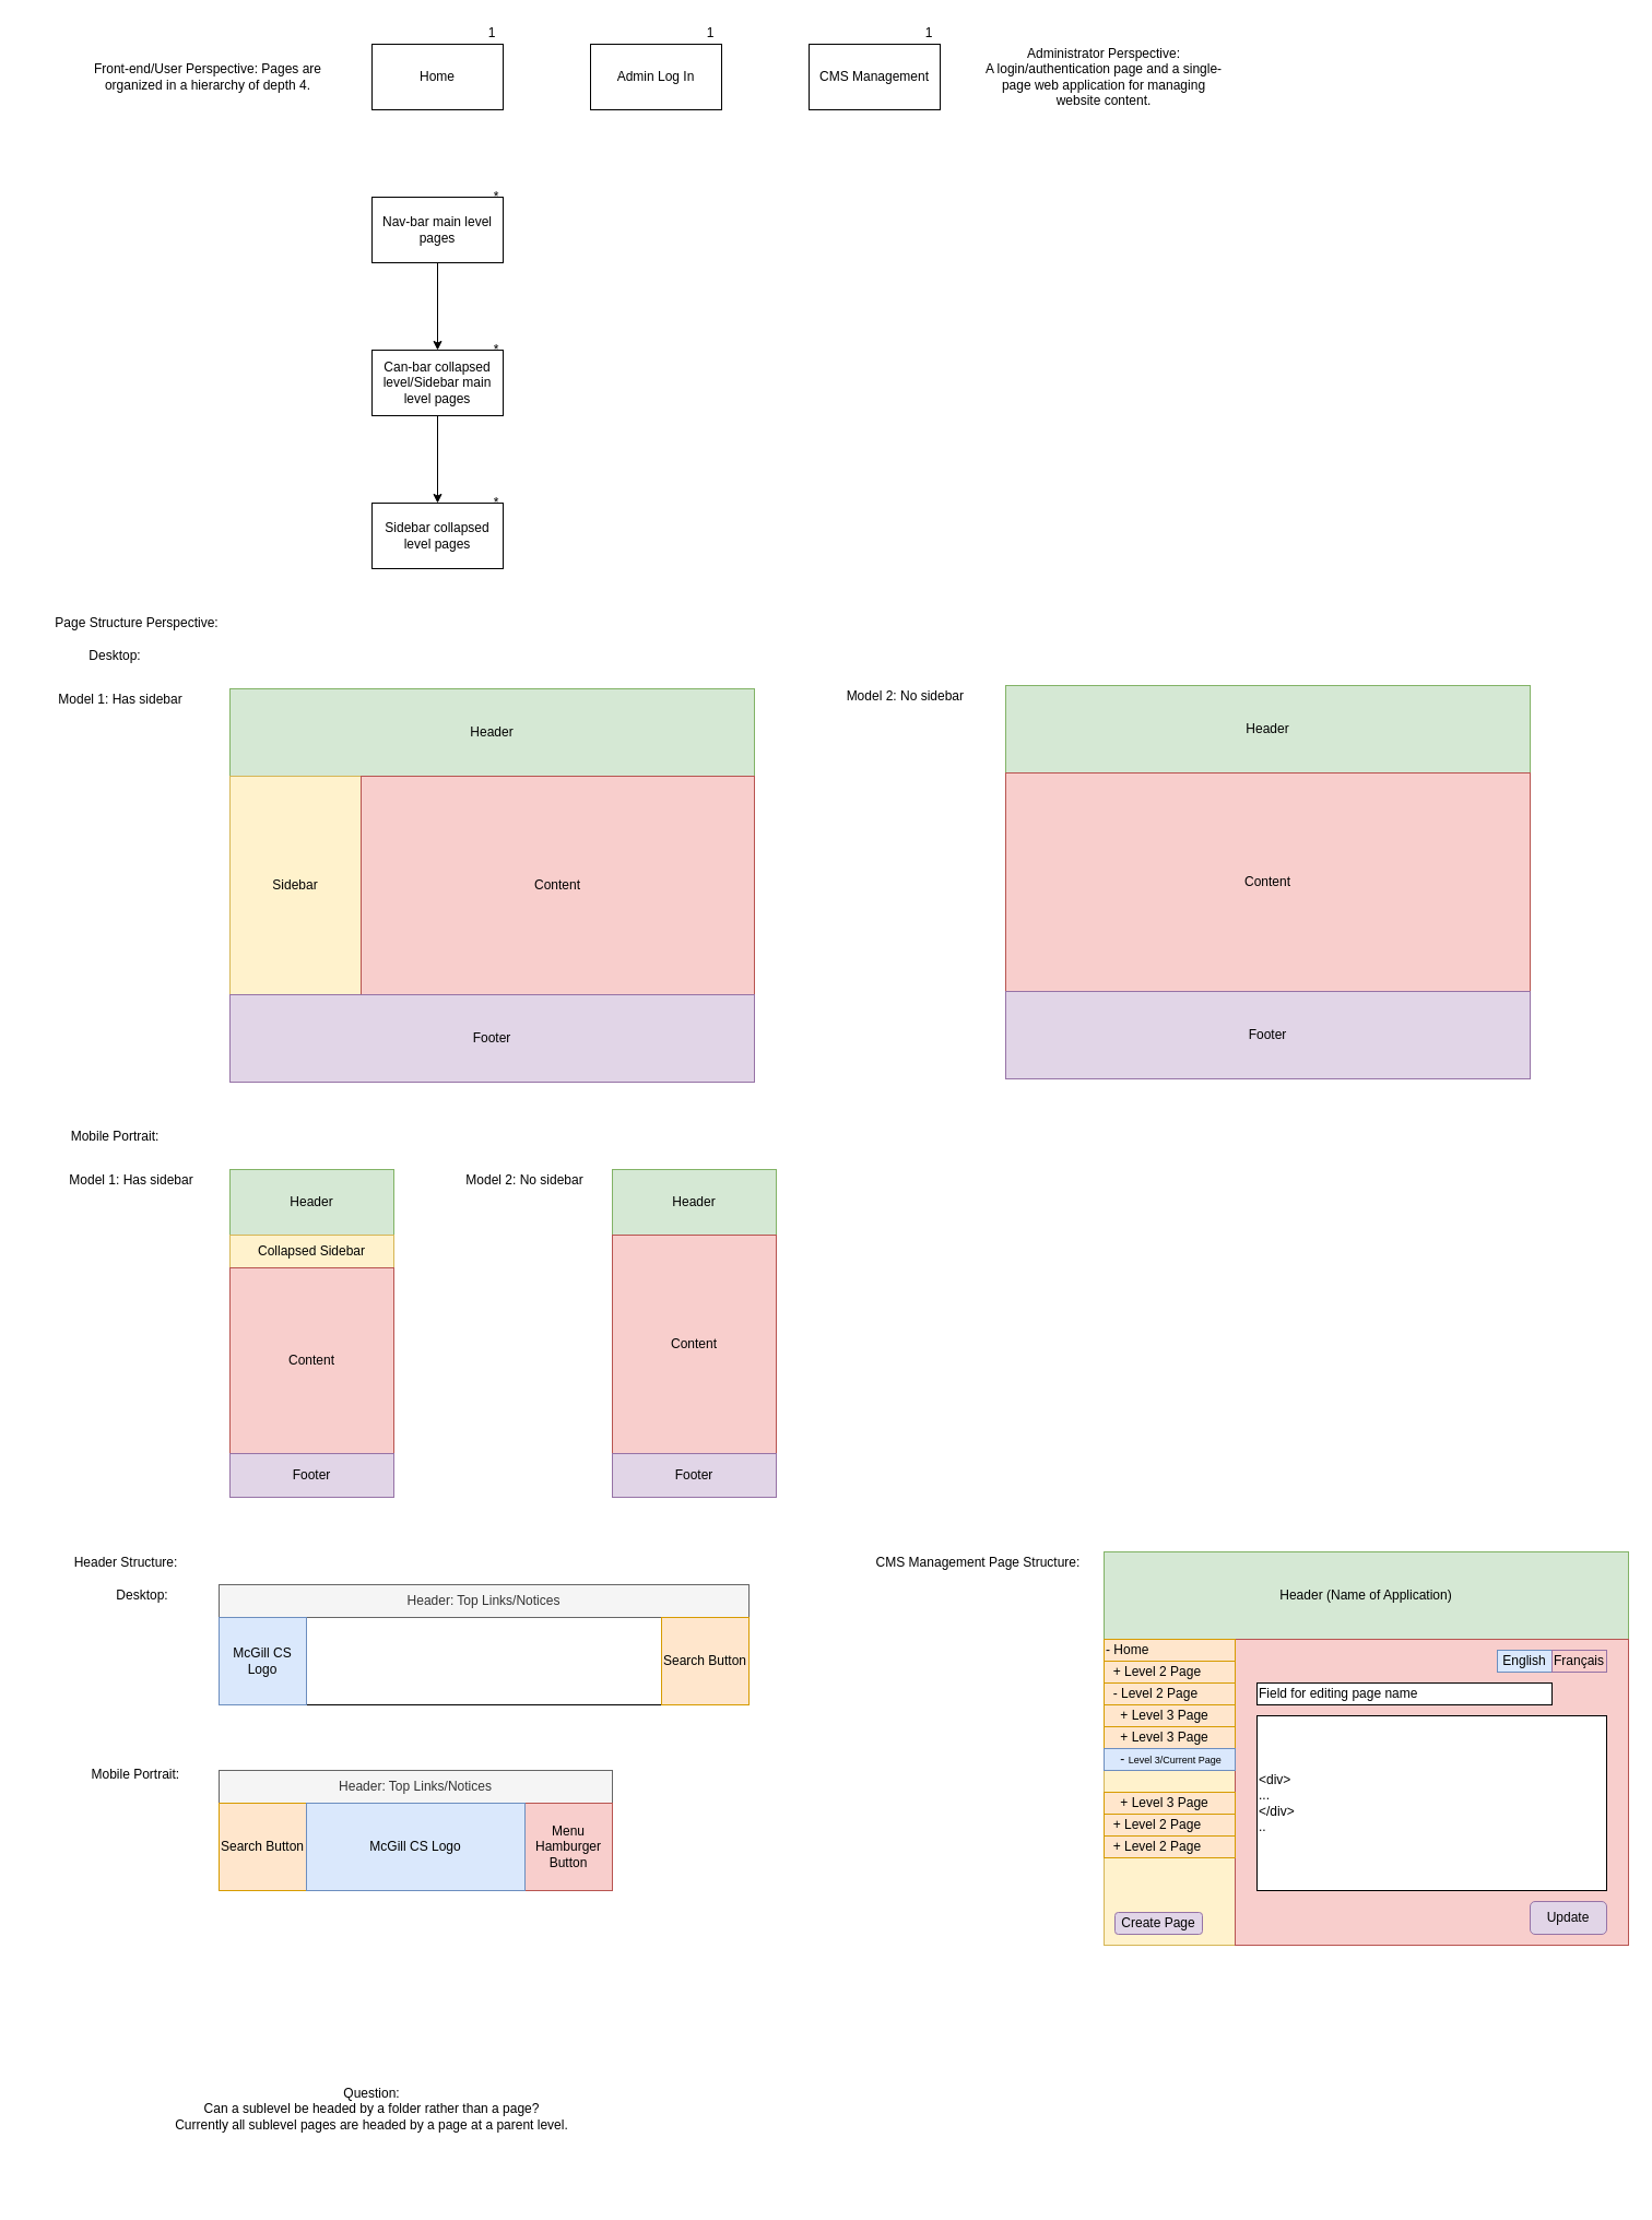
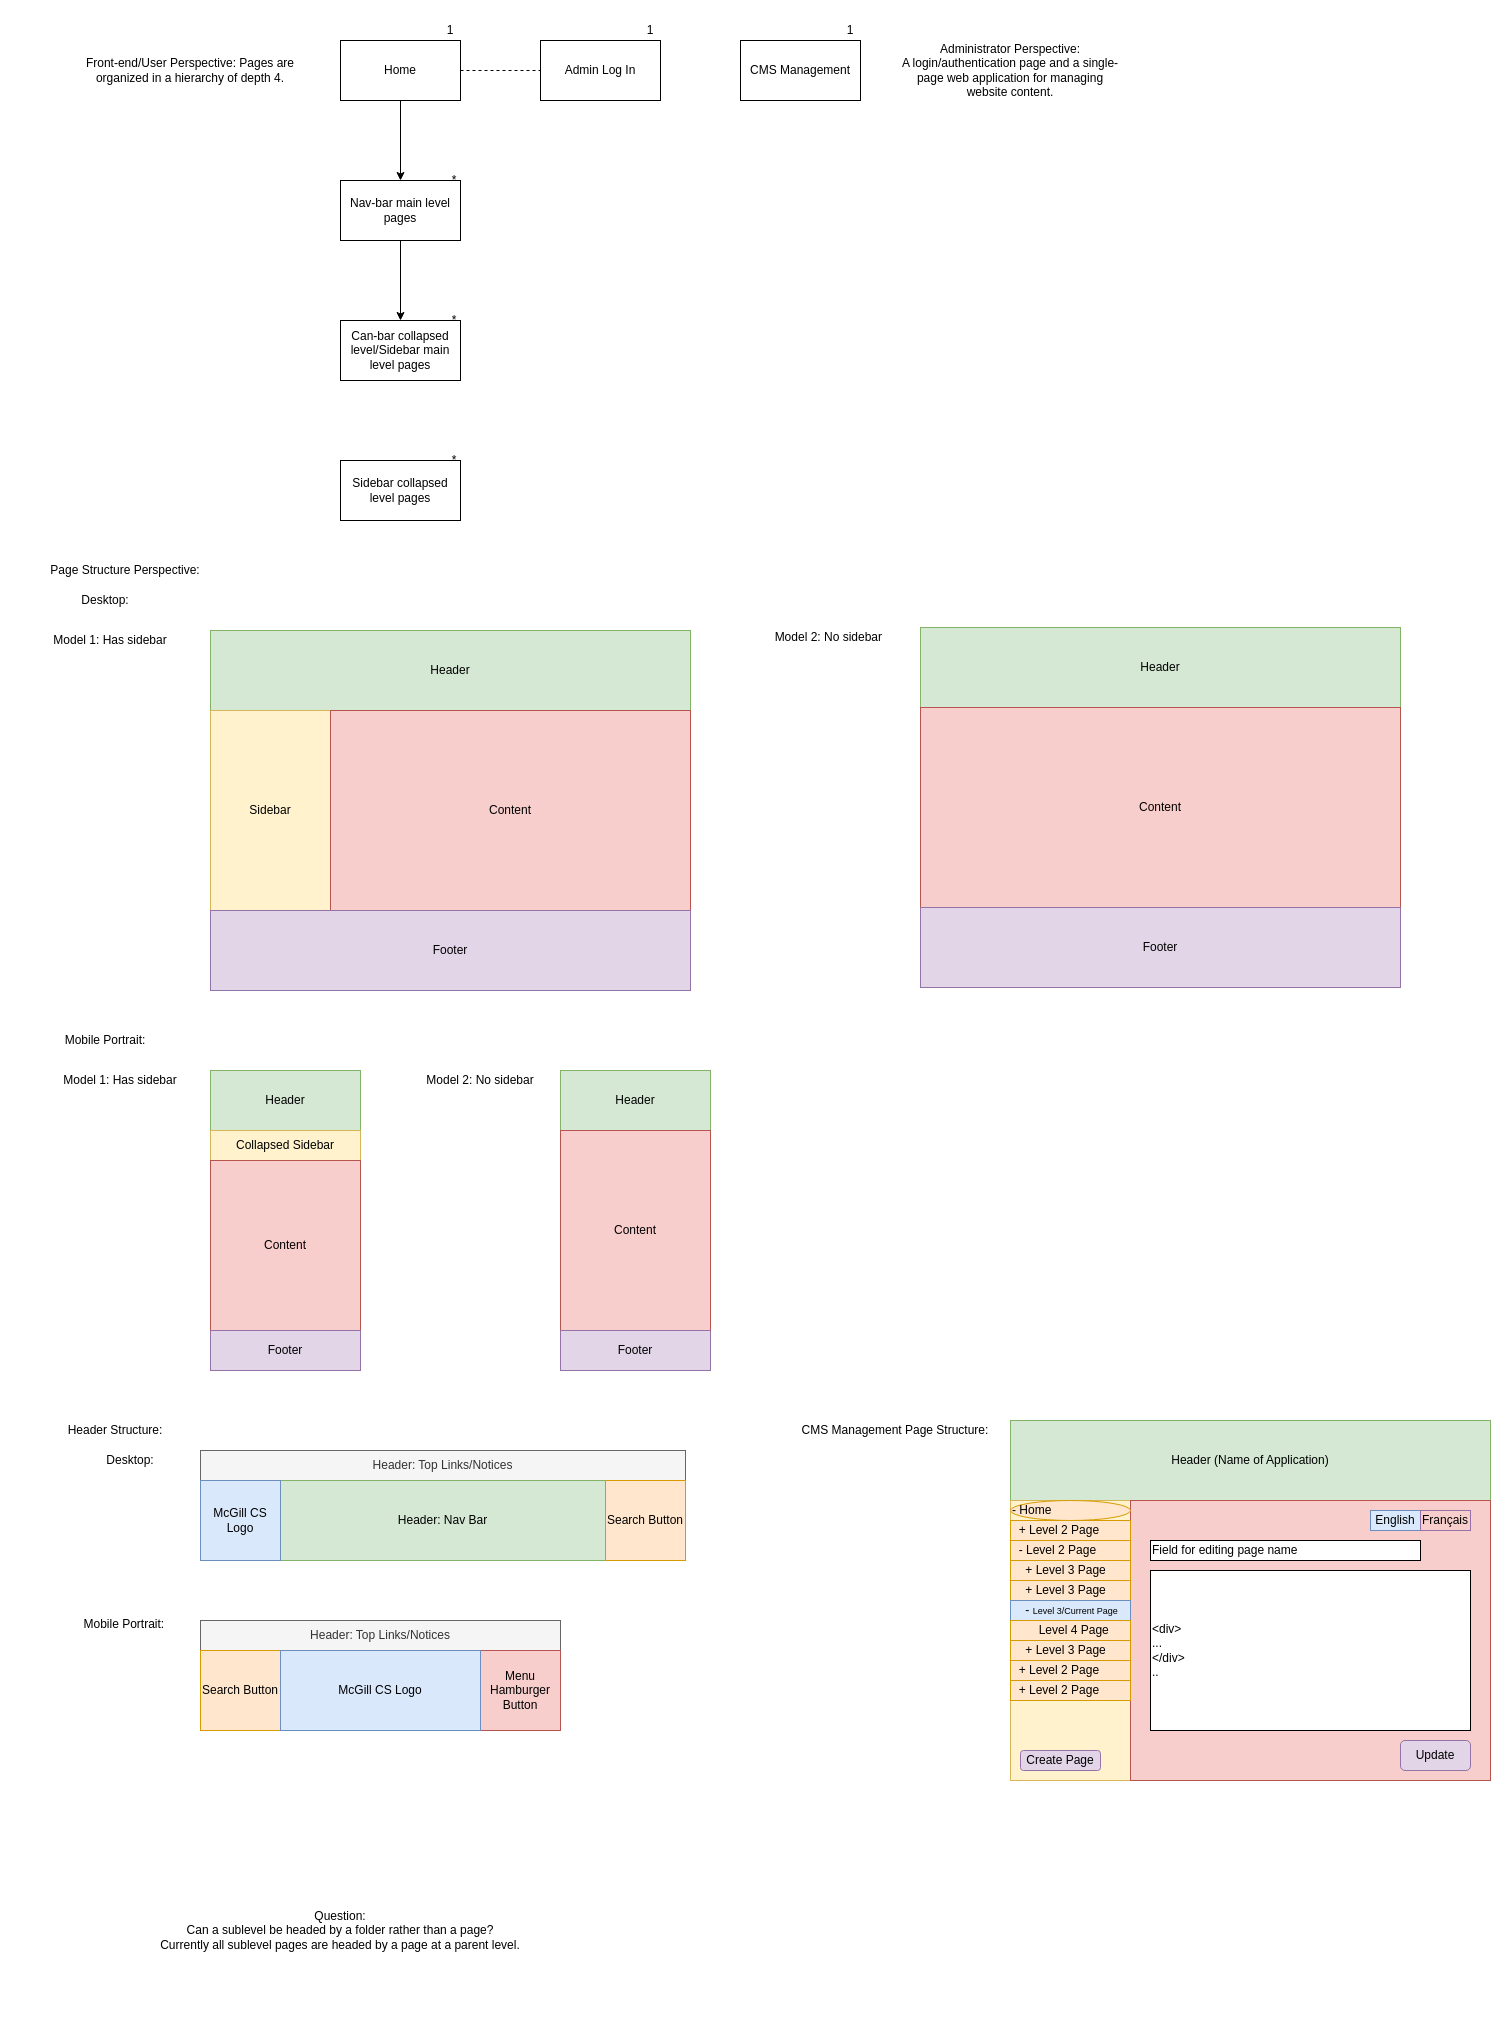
+ <mxCell id="3" value="" style="edgeStyle=orthogonalEdgeStyle;rounded=0;orthogonalLoop=1;jettySize=auto;html=1;endArrow=none;endFill=0;dashed=1;" parent="1" source="4" target="16" edge="1"><mxGeometry relative="1" as="geometry" /></mxCell>
+ <mxCell id="2" value="" style="edgeStyle=orthogonalEdgeStyle;rounded=0;orthogonalLoop=1;jettySize=auto;html=1;" parent="1" source="4" target="6" edge="1"><mxGeometry relative="1" as="geometry" /></mxCell>
- <mxCell id="8" value="" style="edgeStyle=orthogonalEdgeStyle;rounded=0;orthogonalLoop=1;jettySize=auto;html=1;" parent="1" source="9" target="12" edge="1"><mxGeometry relative="1" as="geometry" /></mxCell>
- <mxCell id="72" value="- Home" style="rounded=0;whiteSpace=wrap;html=1;fillColor=#ffe6cc;strokeColor=#d79b00;align=left;" parent="66" vertex="1"><mxGeometry y="80" width="120" height="20" as="geometry" /></mxCell>
+ <mxCell id="72" value="- Home" style="ellipse;whiteSpace=wrap;html=1;fillColor=#ffe6cc;strokeColor=#d79b00;align=left;" parent="66" vertex="1"><mxGeometry y="80" width="120" height="20" as="geometry" /></mxCell>
+ <mxCell id="57" value="Header: Nav Bar" style="rounded=0;whiteSpace=wrap;html=1;fillColor=#d5e8d4;strokeColor=#82b366;" parent="54" vertex="1"><mxGeometry x="80" y="30" width="325" height="80" as="geometry" /></mxCell>
+ <mxCell id="78" value="&amp;nbsp; &amp;nbsp; &amp;nbsp; &amp;nbsp; Level 4 Page" style="rounded=0;whiteSpace=wrap;html=1;fillColor=#ffe6cc;strokeColor=#d79b00;align=left;" parent="66" vertex="1"><mxGeometry y="200" width="120" height="20" as="geometry" /></mxCell>
